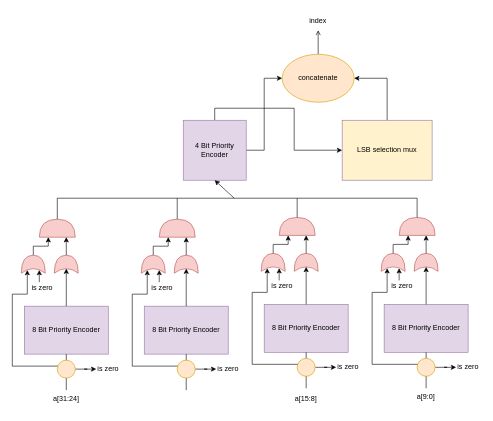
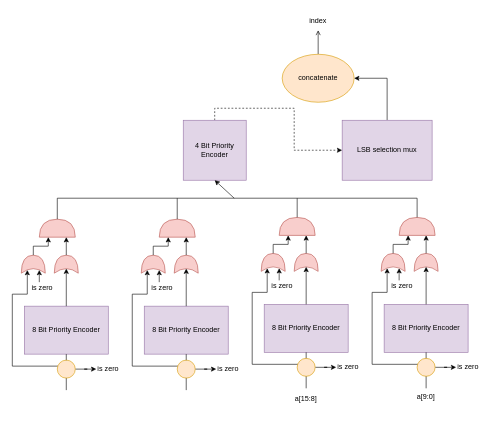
- <mxCell id="62" style="edgeStyle=orthogonalEdgeStyle;rounded=0;orthogonalLoop=1;jettySize=auto;html=1;entryX=0;entryY=0.5;entryDx=0;entryDy=0;" parent="1" source="64" target="73" edge="1"><mxGeometry relative="1" as="geometry"><mxPoint x="390" y="140" as="targetPoint" /></mxGeometry></mxCell>
- <mxCell id="63" style="edgeStyle=orthogonalEdgeStyle;rounded=0;orthogonalLoop=1;jettySize=auto;html=1;entryX=0;entryY=0.5;entryDx=0;entryDy=0;exitX=0.5;exitY=0;exitDx=0;exitDy=0;" parent="1" source="64" target="75" edge="1"><mxGeometry relative="1" as="geometry" /></mxCell>
+ <mxCell id="63" style="edgeStyle=orthogonalEdgeStyle;rounded=0;orthogonalLoop=1;jettySize=auto;html=1;entryX=0;entryY=0.5;entryDx=0;entryDy=0;exitX=0.5;exitY=0;exitDx=0;exitDy=0;dashed=1;" parent="1" source="64" target="75" edge="1"><mxGeometry relative="1" as="geometry" /></mxCell>
- <mxCell id="75" value="LSB selection mux" style="rounded=0;whiteSpace=wrap;html=1;fillColor=#fff2cc;strokeColor=#9673a6;" parent="1" vertex="1"><mxGeometry x="570" y="200" width="150" height="100" as="geometry" /></mxCell>
+ <mxCell id="75" value="LSB selection mux" style="rounded=0;whiteSpace=wrap;html=1;fillColor=#e1d5e7;strokeColor=#9673a6;" parent="1" vertex="1"><mxGeometry x="570" y="200" width="150" height="100" as="geometry" /></mxCell>
- <mxCell id="71" value="a[31:24]" style="text;html=1;align=center;verticalAlign=middle;whiteSpace=wrap;rounded=0;" parent="1" vertex="1"><mxGeometry x="80" y="650" width="60" height="30" as="geometry" /></mxCell>
